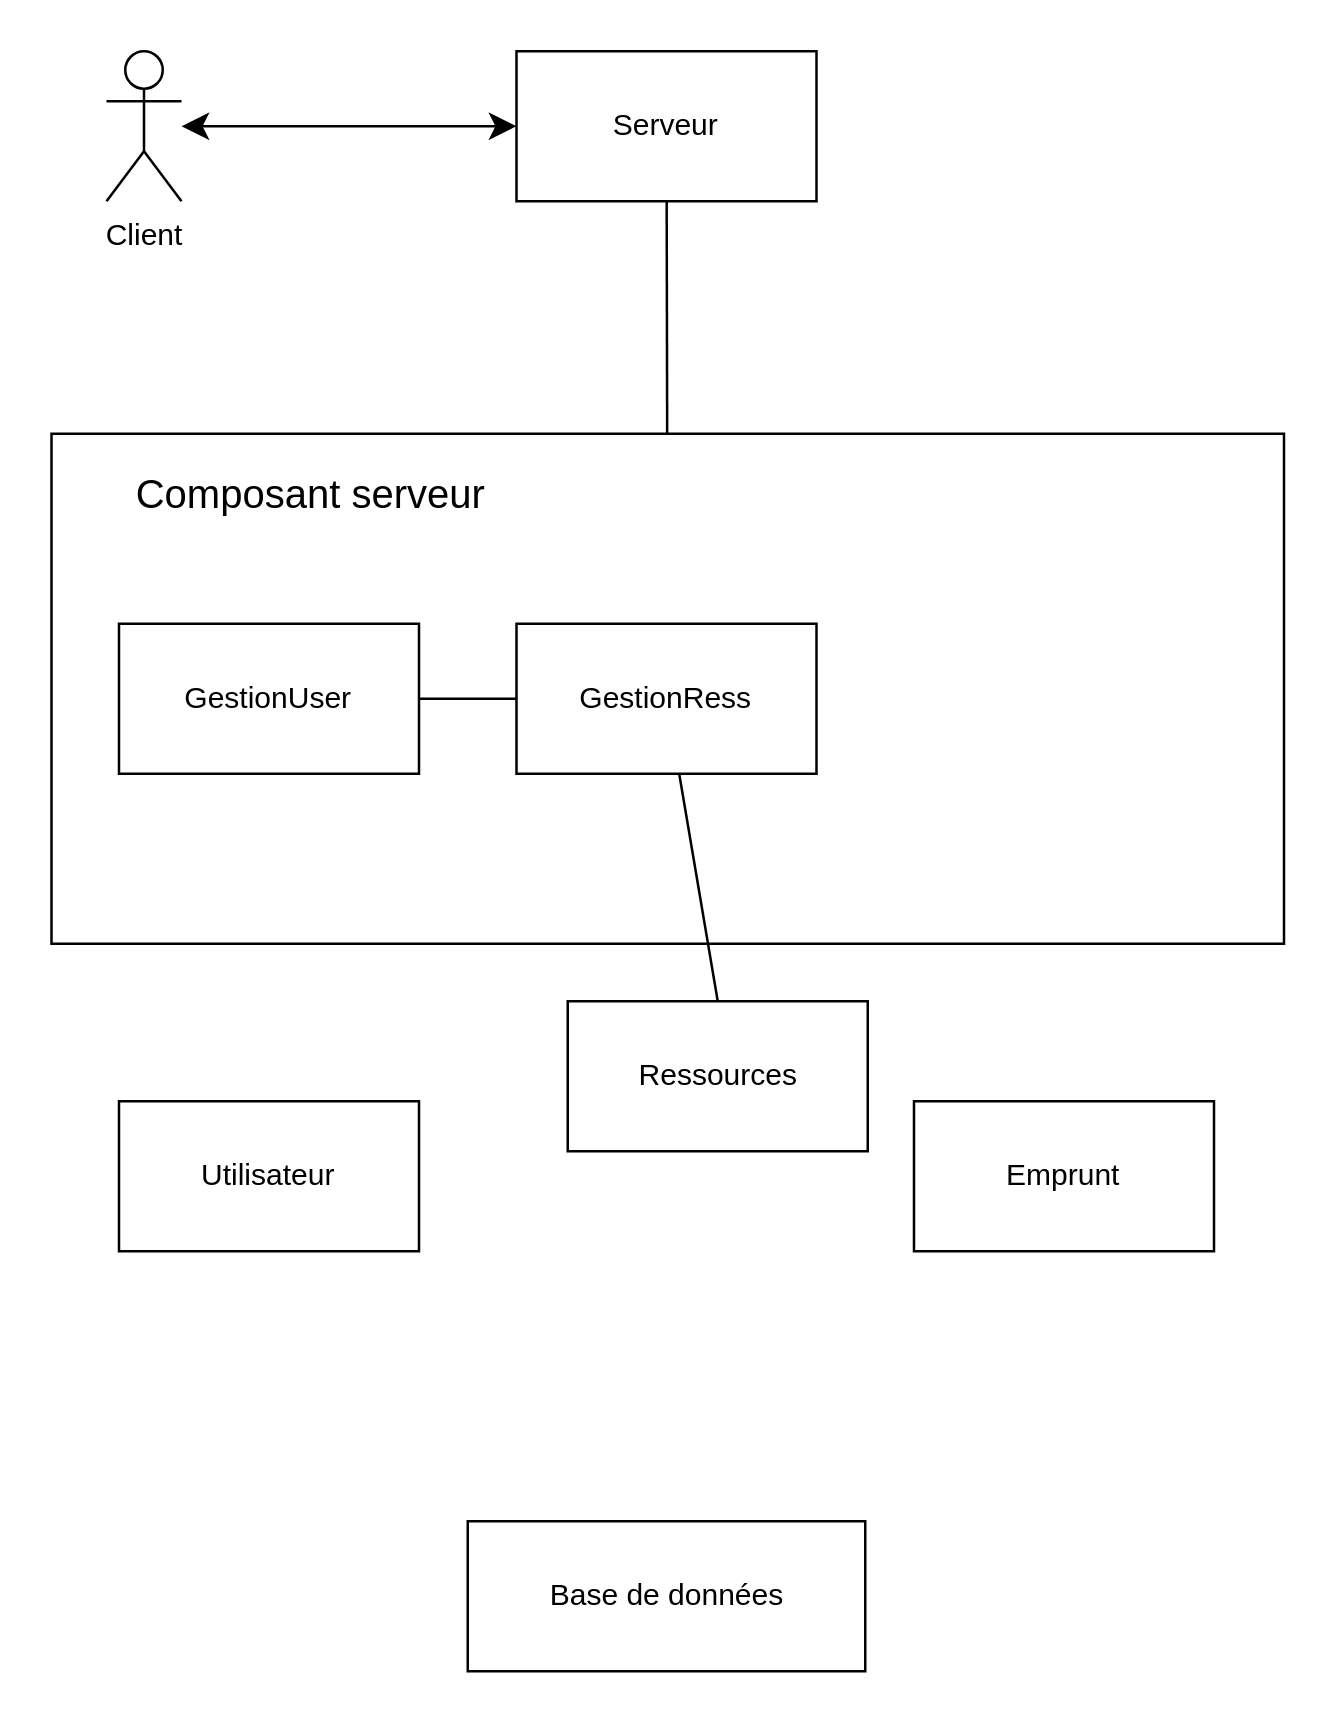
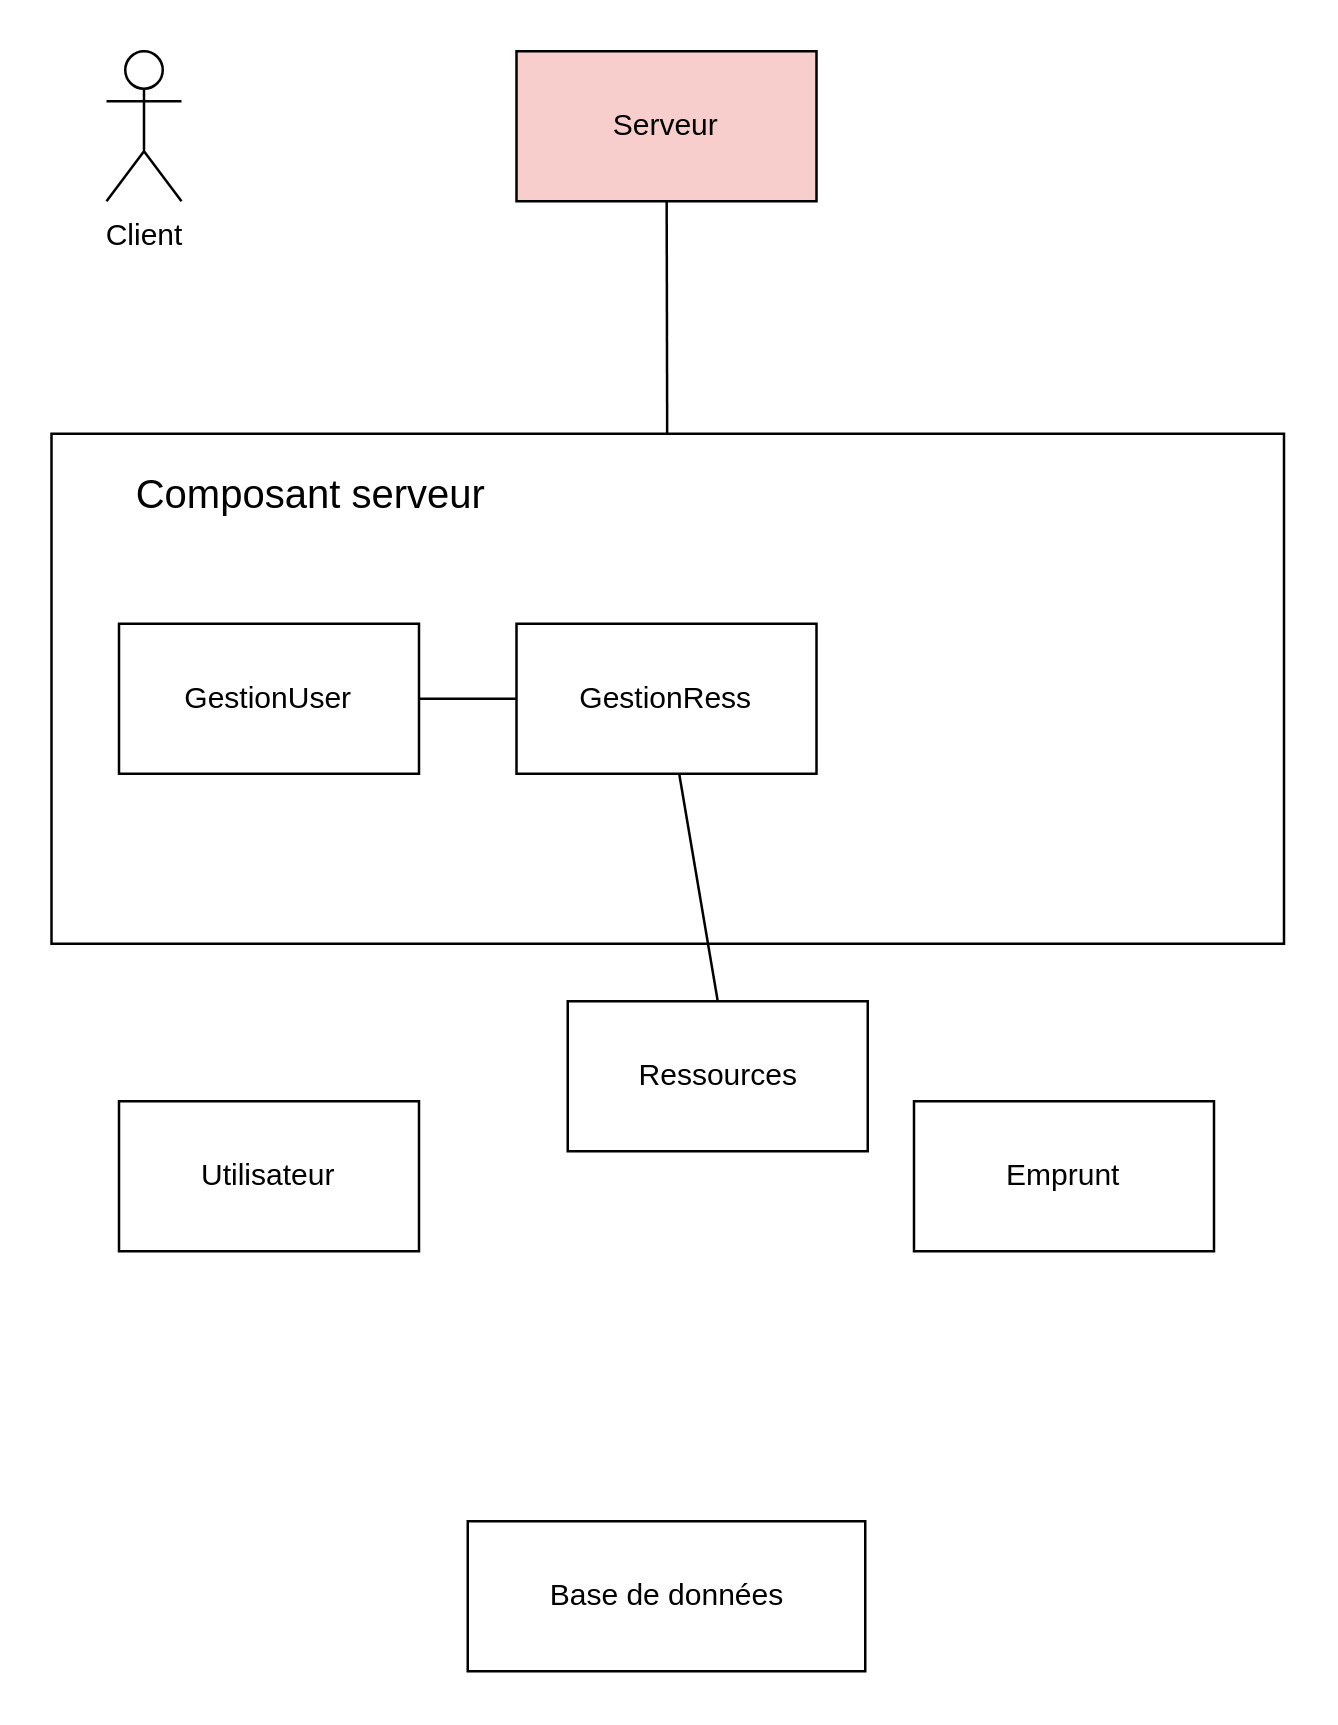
- <mxCell id="2" style="edgeStyle=none;curved=1;rounded=0;orthogonalLoop=1;jettySize=auto;html=1;entryX=0;entryY=0.5;entryDx=0;entryDy=0;fontSize=12;startSize=8;endSize=8;startArrow=classic;startFill=1;" edge="1" parent="1" source="3" target="5"><mxGeometry relative="1" as="geometry" /></mxCell>
- <mxCell id="5" value="Serveur" style="rounded=0;whiteSpace=wrap;html=1;" vertex="1" parent="1"><mxGeometry x="206" y="20" width="120" height="60" as="geometry" /></mxCell>
+ <mxCell id="5" value="Serveur" style="rounded=0;whiteSpace=wrap;html=1;fillColor=#f8cecc;" vertex="1" parent="1"><mxGeometry x="206" y="20" width="120" height="60" as="geometry" /></mxCell>
